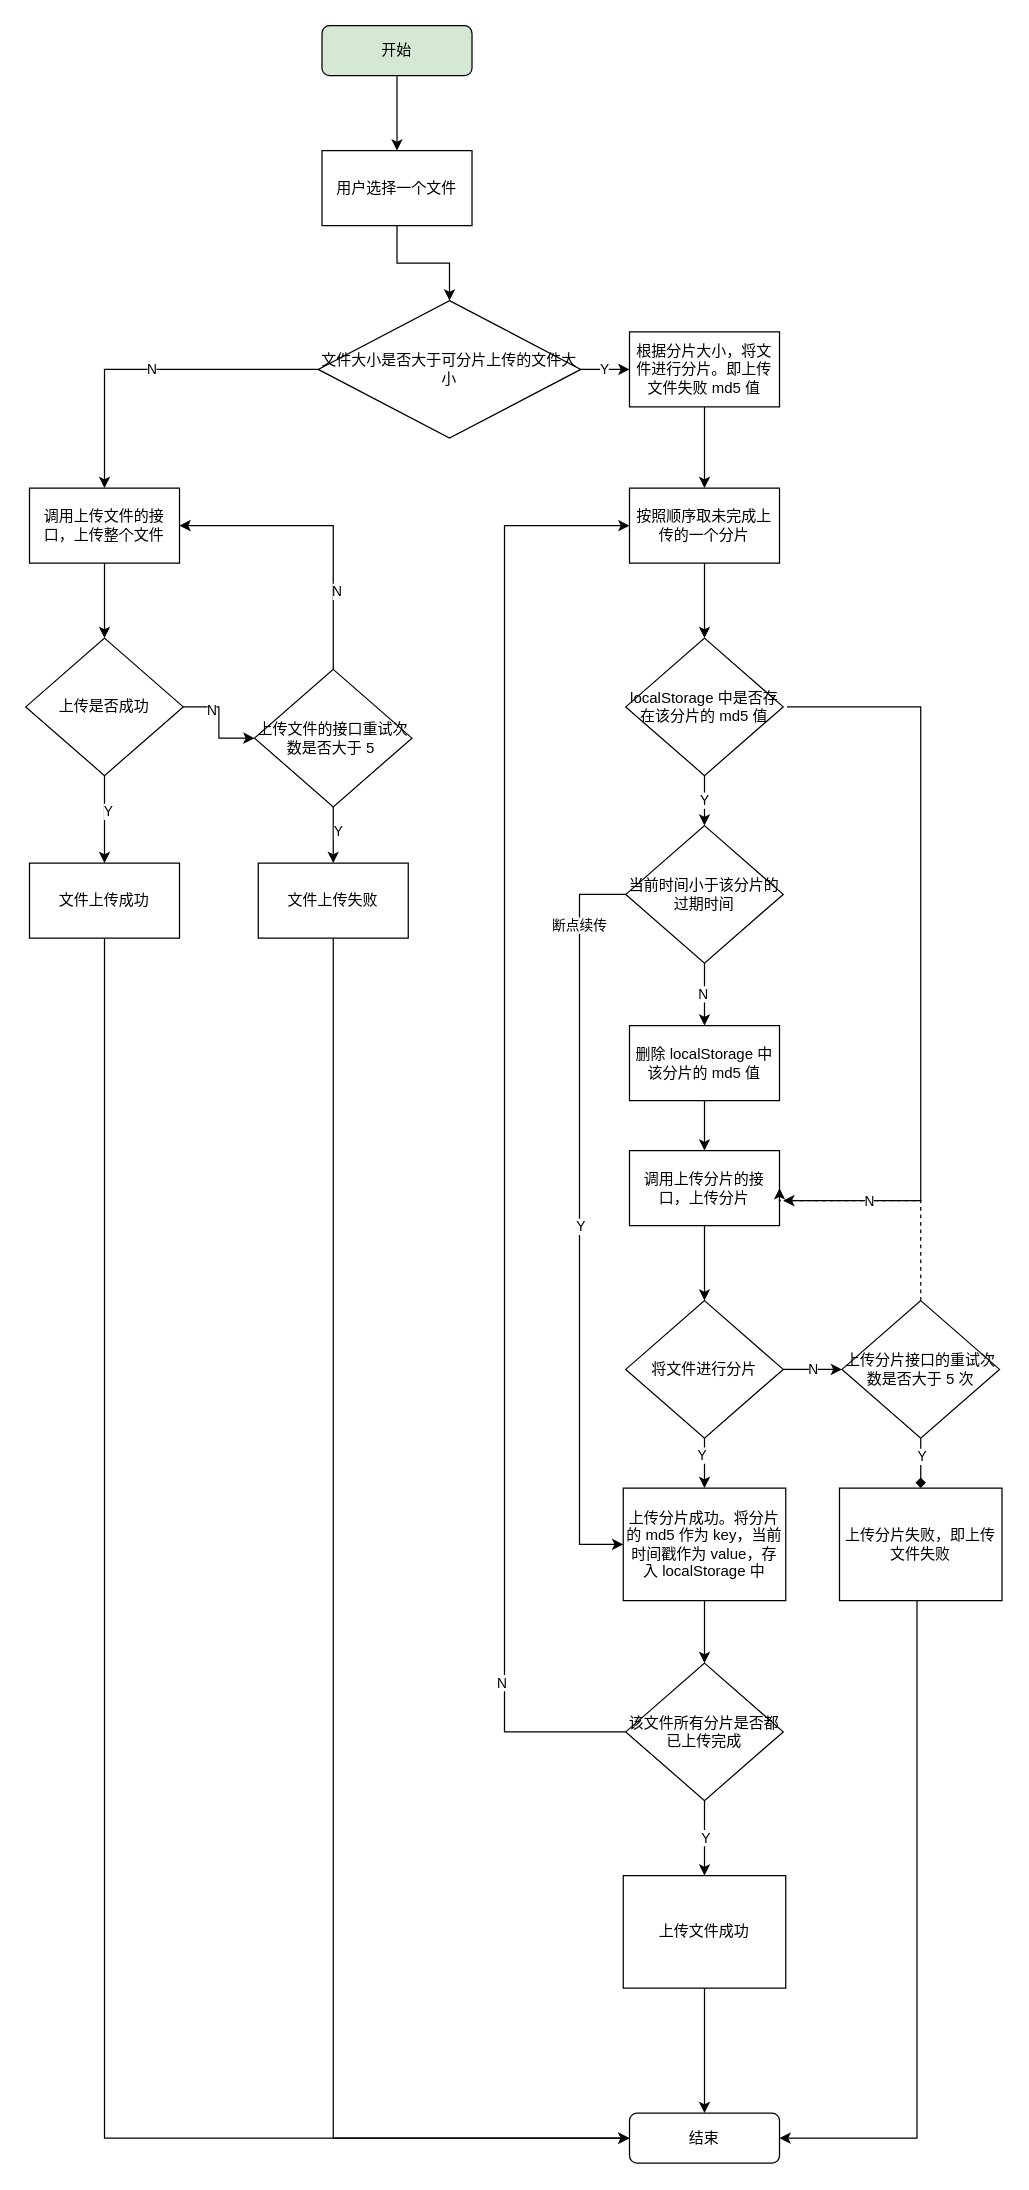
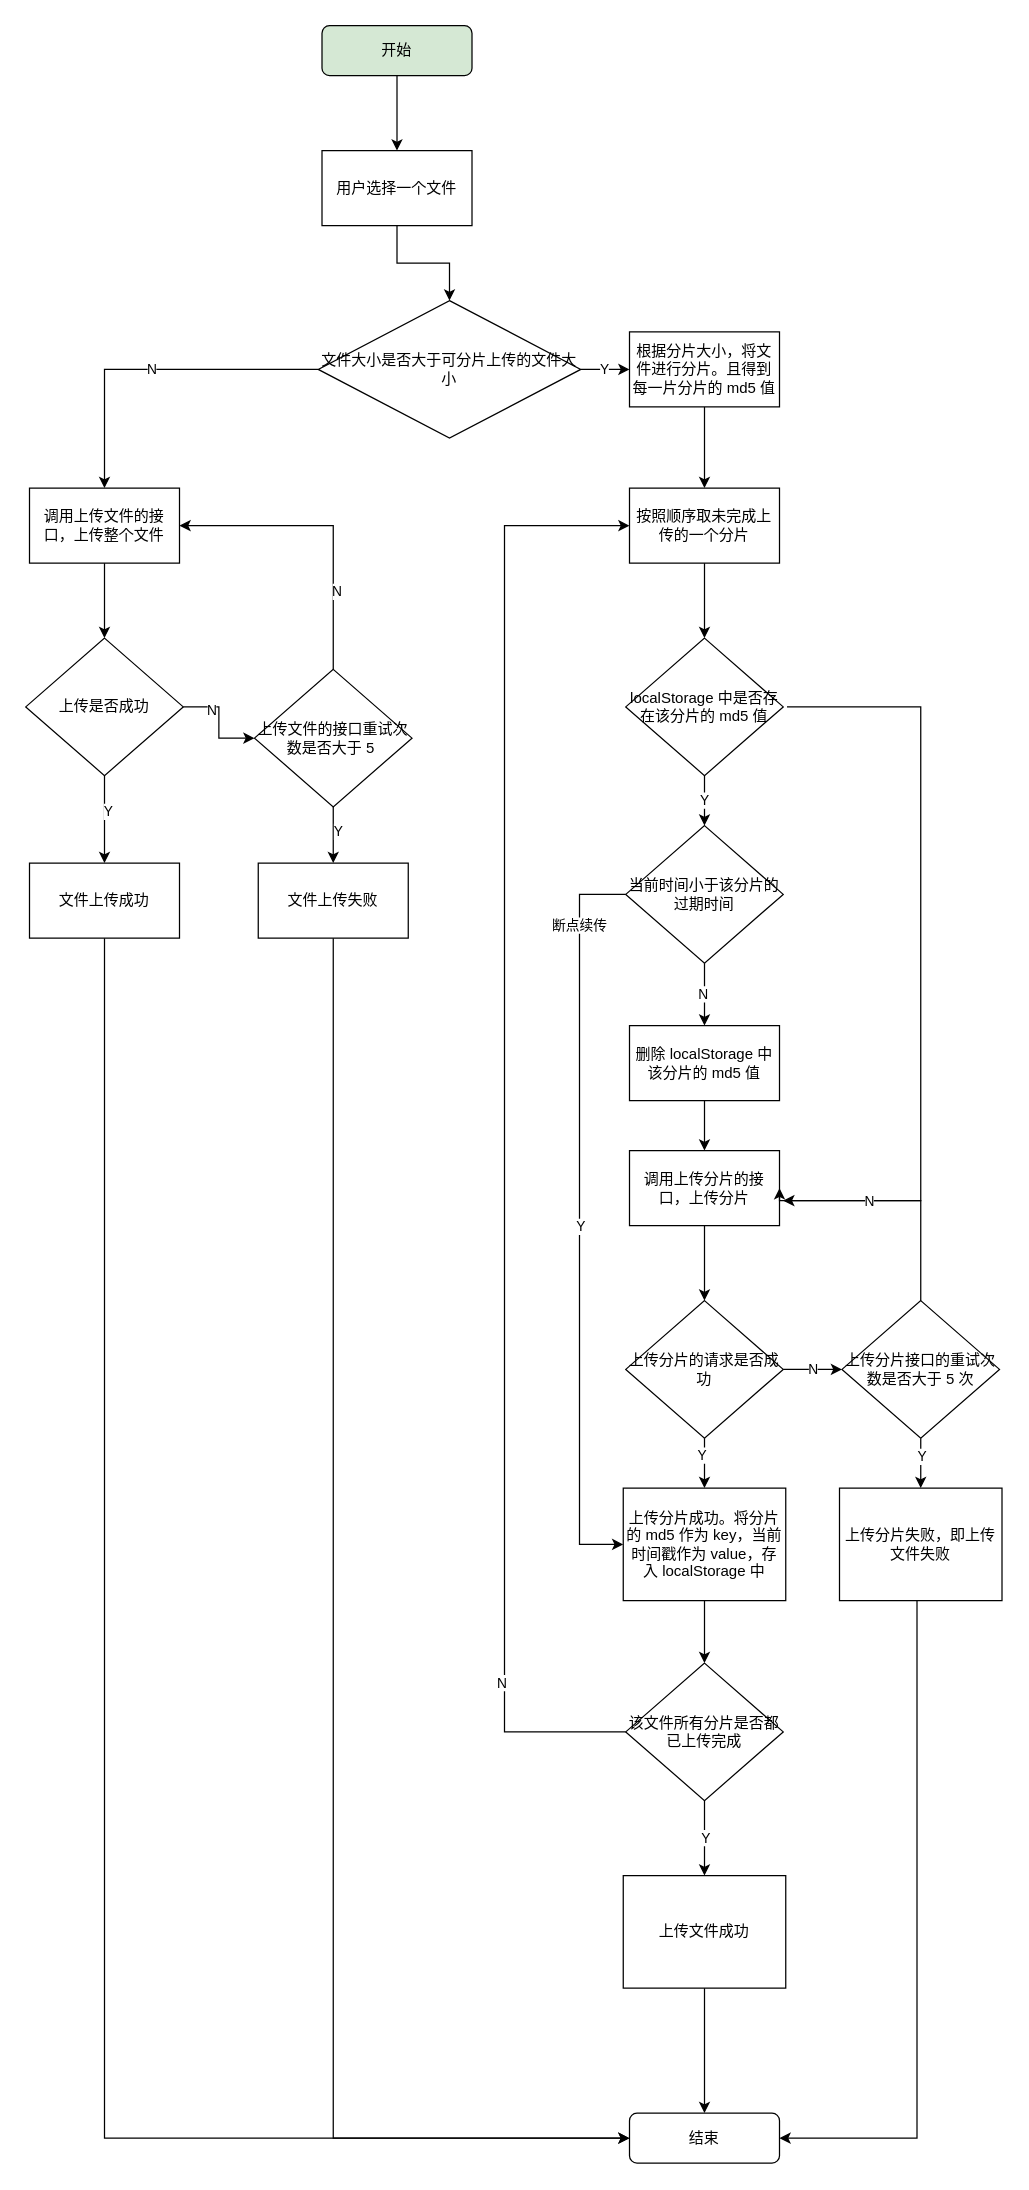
- <mxCell id="26" value="根据分片大小，将文件进行分片。即上传文件失败 md5 值" style="rounded=0;whiteSpace=wrap;html=1;" vertex="1" parent="1"><mxGeometry x="503" y="265" width="120" height="60" as="geometry" /></mxCell>
+ <mxCell id="26" value="根据分片大小，将文件进行分片。且得到每一片分片的 md5 值" style="rounded=0;whiteSpace=wrap;html=1;" vertex="1" parent="1"><mxGeometry x="503" y="265" width="120" height="60" as="geometry" /></mxCell>
- <mxCell id="46" style="edgeStyle=orthogonalEdgeStyle;rounded=0;orthogonalLoop=1;jettySize=auto;html=1;entryX=1;entryY=0.5;entryDx=0;entryDy=0;dashed=1;" edge="1" parent="1" source="50" target="41"><mxGeometry relative="1" as="geometry"><Array as="points"><mxPoint x="736" y="960" /></Array></mxGeometry></mxCell>
+ <mxCell id="46" style="edgeStyle=orthogonalEdgeStyle;rounded=0;orthogonalLoop=1;jettySize=auto;html=1;entryX=1;entryY=0.5;entryDx=0;entryDy=0;" edge="1" parent="1" source="50" target="41"><mxGeometry relative="1" as="geometry"><Array as="points"><mxPoint x="736" y="960" /></Array></mxGeometry></mxCell>
- <mxCell id="45" value="将文件进行分片" style="rhombus;whiteSpace=wrap;html=1;" vertex="1" parent="1"><mxGeometry x="500" y="1040" width="126" height="110" as="geometry" /></mxCell>
+ <mxCell id="45" value="上传分片的请求是否成功" style="rhombus;whiteSpace=wrap;html=1;" vertex="1" parent="1"><mxGeometry x="500" y="1040" width="126" height="110" as="geometry" /></mxCell>
- <mxCell id="48" style="edgeStyle=orthogonalEdgeStyle;rounded=0;orthogonalLoop=1;jettySize=auto;html=1;entryX=0.5;entryY=0;entryDx=0;entryDy=0;endArrow=diamond;" edge="1" parent="1" source="50" target="59"><mxGeometry relative="1" as="geometry" /></mxCell>
+ <mxCell id="48" style="edgeStyle=orthogonalEdgeStyle;rounded=0;orthogonalLoop=1;jettySize=auto;html=1;entryX=0.5;entryY=0;entryDx=0;entryDy=0;" edge="1" parent="1" source="50" target="59"><mxGeometry relative="1" as="geometry" /></mxCell>
